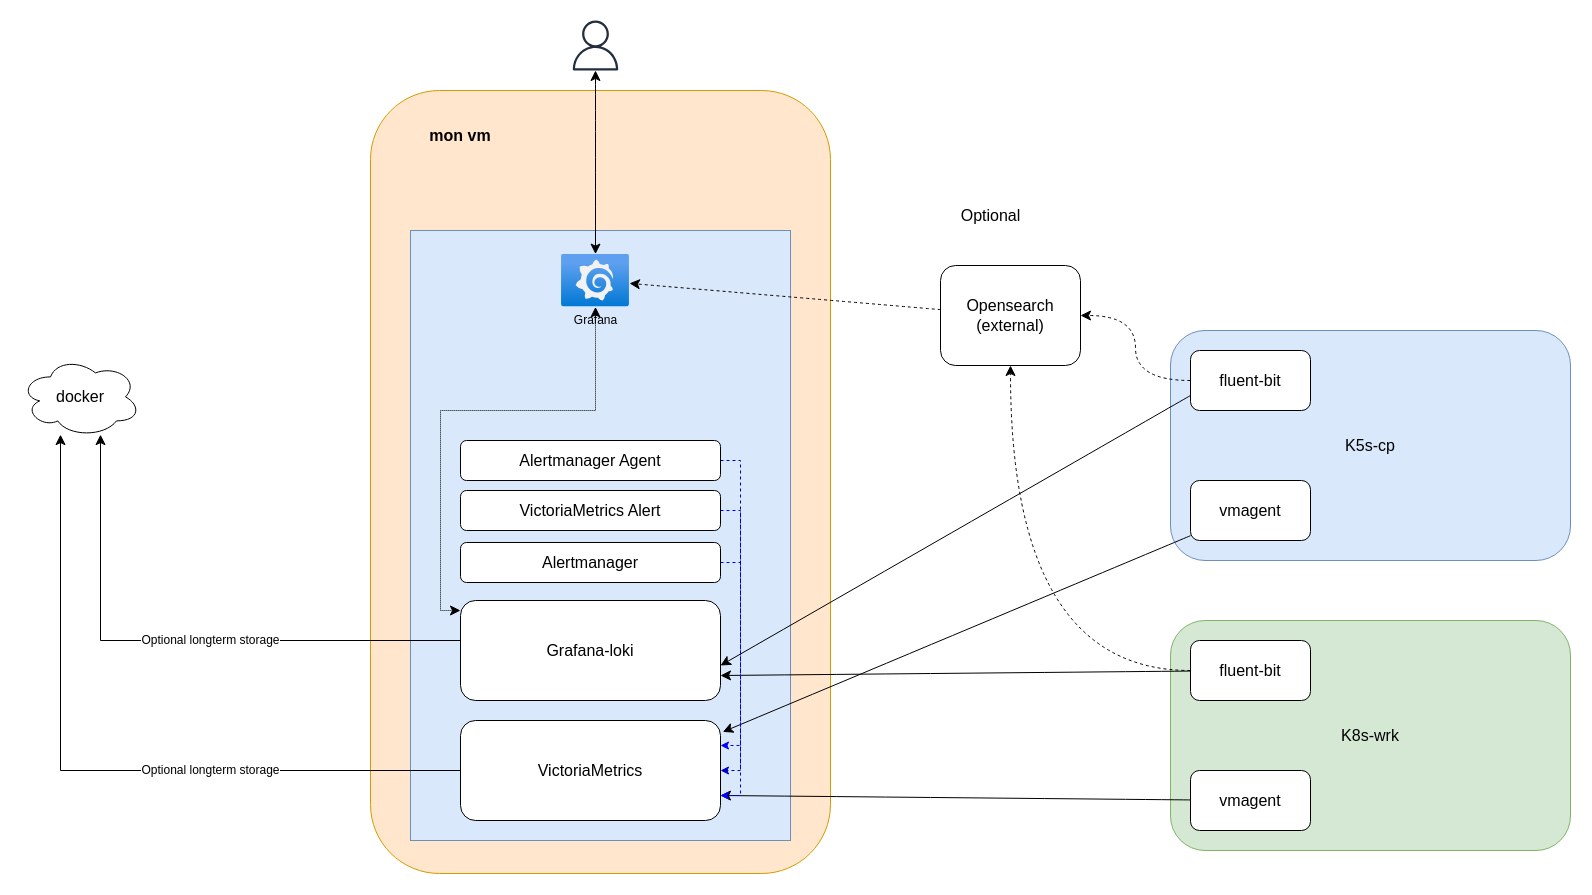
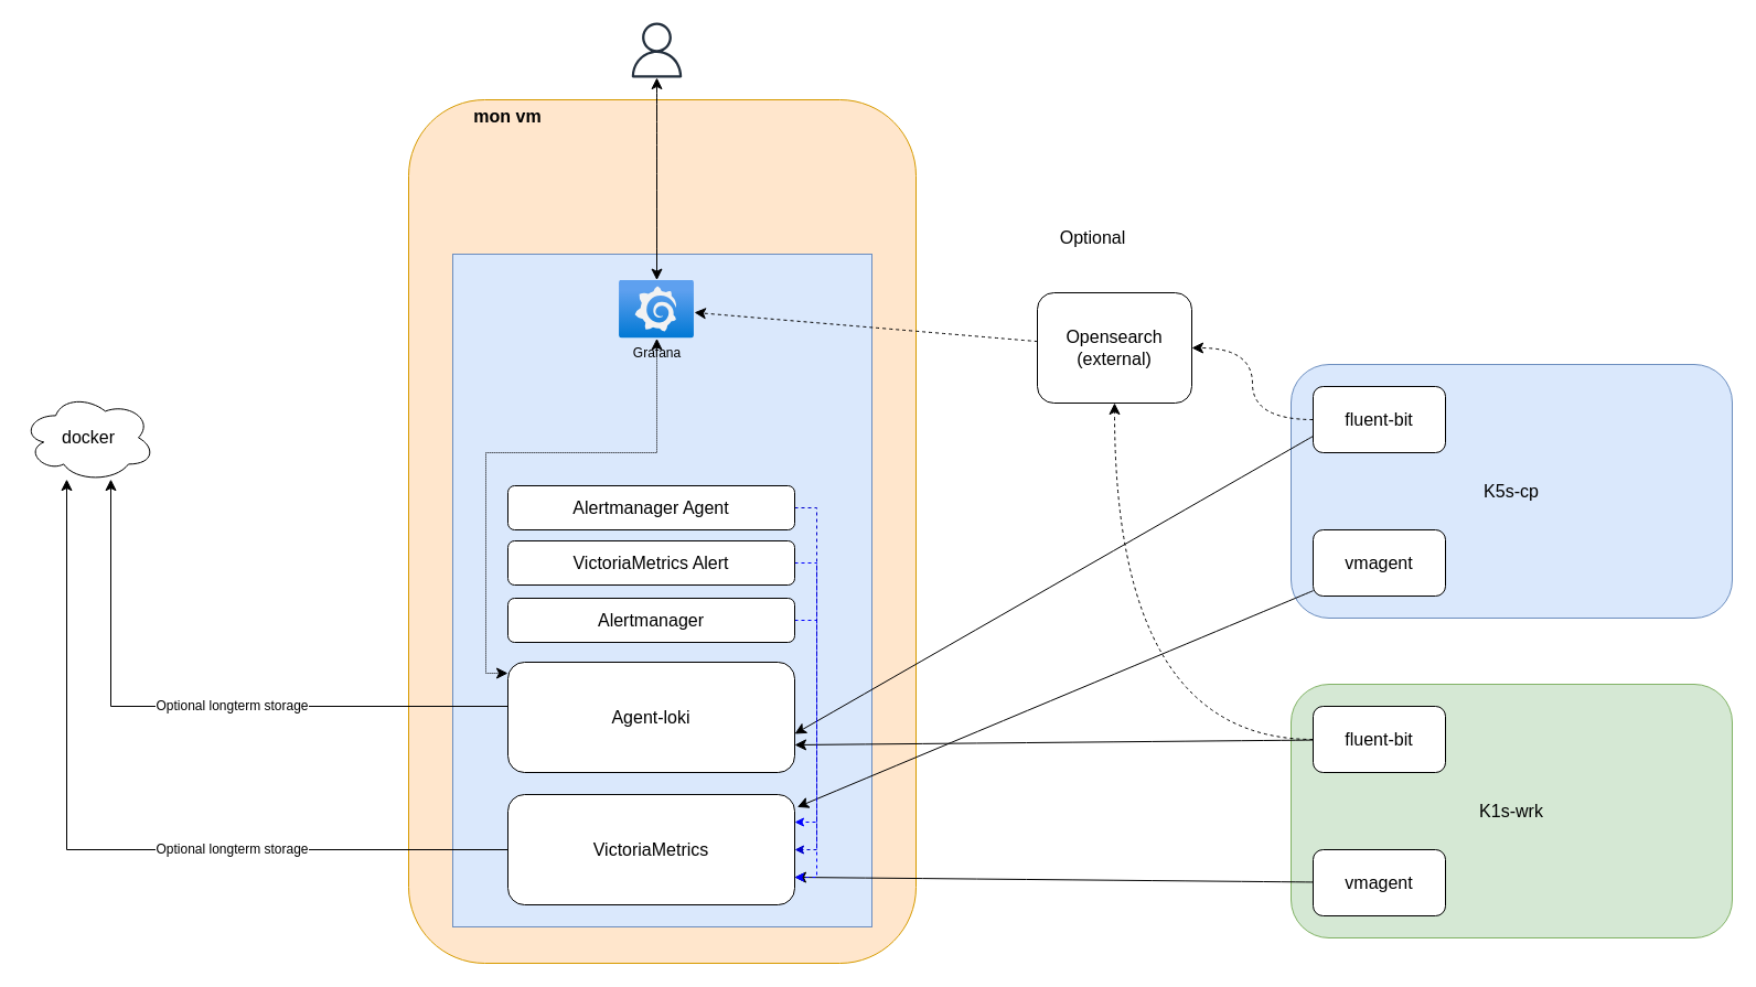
- <mxCell id="27" value="&lt;b&gt;mon vm&lt;/b&gt;" style="text;html=1;strokeColor=none;fillColor=none;align=center;verticalAlign=middle;whiteSpace=wrap;rounded=0;fontSize=16;" parent="1" vertex="1"><mxGeometry x="420" y="120" width="80" height="30" as="geometry" /></mxCell>
+ <mxCell id="27" value="&lt;b&gt;mon vm&lt;/b&gt;" style="text;html=1;strokeColor=none;fillColor=none;align=center;verticalAlign=middle;whiteSpace=wrap;rounded=0;fontSize=16;" parent="1" vertex="1"><mxGeometry x="420" y="90" width="80" height="30" as="geometry" /></mxCell>
- <mxCell id="18" value="Grafana-loki" style="rounded=1;whiteSpace=wrap;html=1;fontSize=16;" parent="1" vertex="1"><mxGeometry x="460" y="600" width="260" height="100" as="geometry" /></mxCell>
+ <mxCell id="18" value="Agent-loki" style="rounded=1;whiteSpace=wrap;html=1;fontSize=16;" parent="1" vertex="1"><mxGeometry x="460" y="600" width="260" height="100" as="geometry" /></mxCell>
- <mxCell id="8" value="K8s-wrk" style="rounded=1;whiteSpace=wrap;html=1;fontSize=16;fillColor=#d5e8d4;strokeColor=#82b366;" parent="1" vertex="1"><mxGeometry x="1170" y="620" width="400" height="230" as="geometry" /></mxCell>
+ <mxCell id="8" value="K1s-wrk" style="rounded=1;whiteSpace=wrap;html=1;fontSize=16;fillColor=#d5e8d4;strokeColor=#82b366;" parent="1" vertex="1"><mxGeometry x="1170" y="620" width="400" height="230" as="geometry" /></mxCell>
